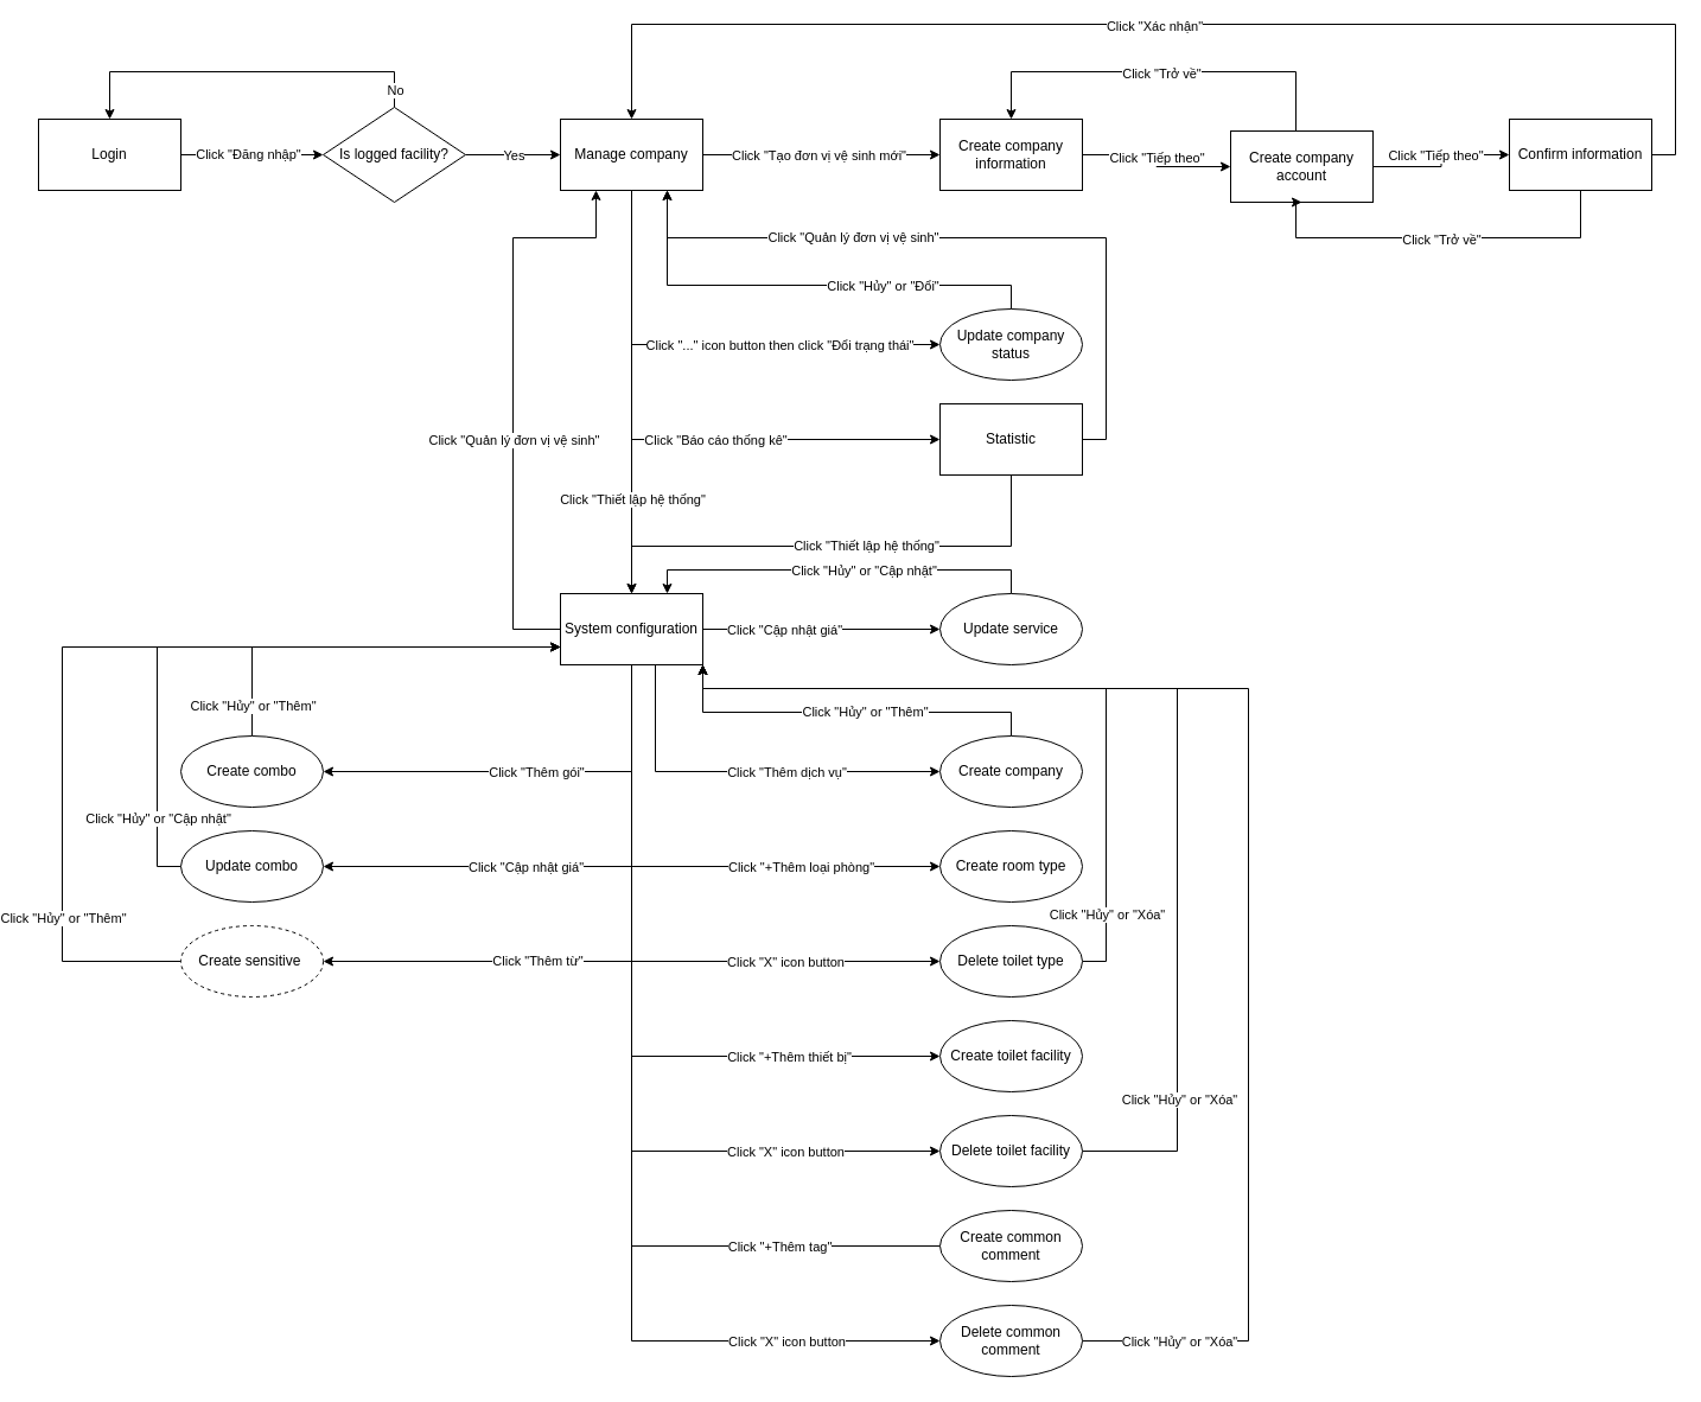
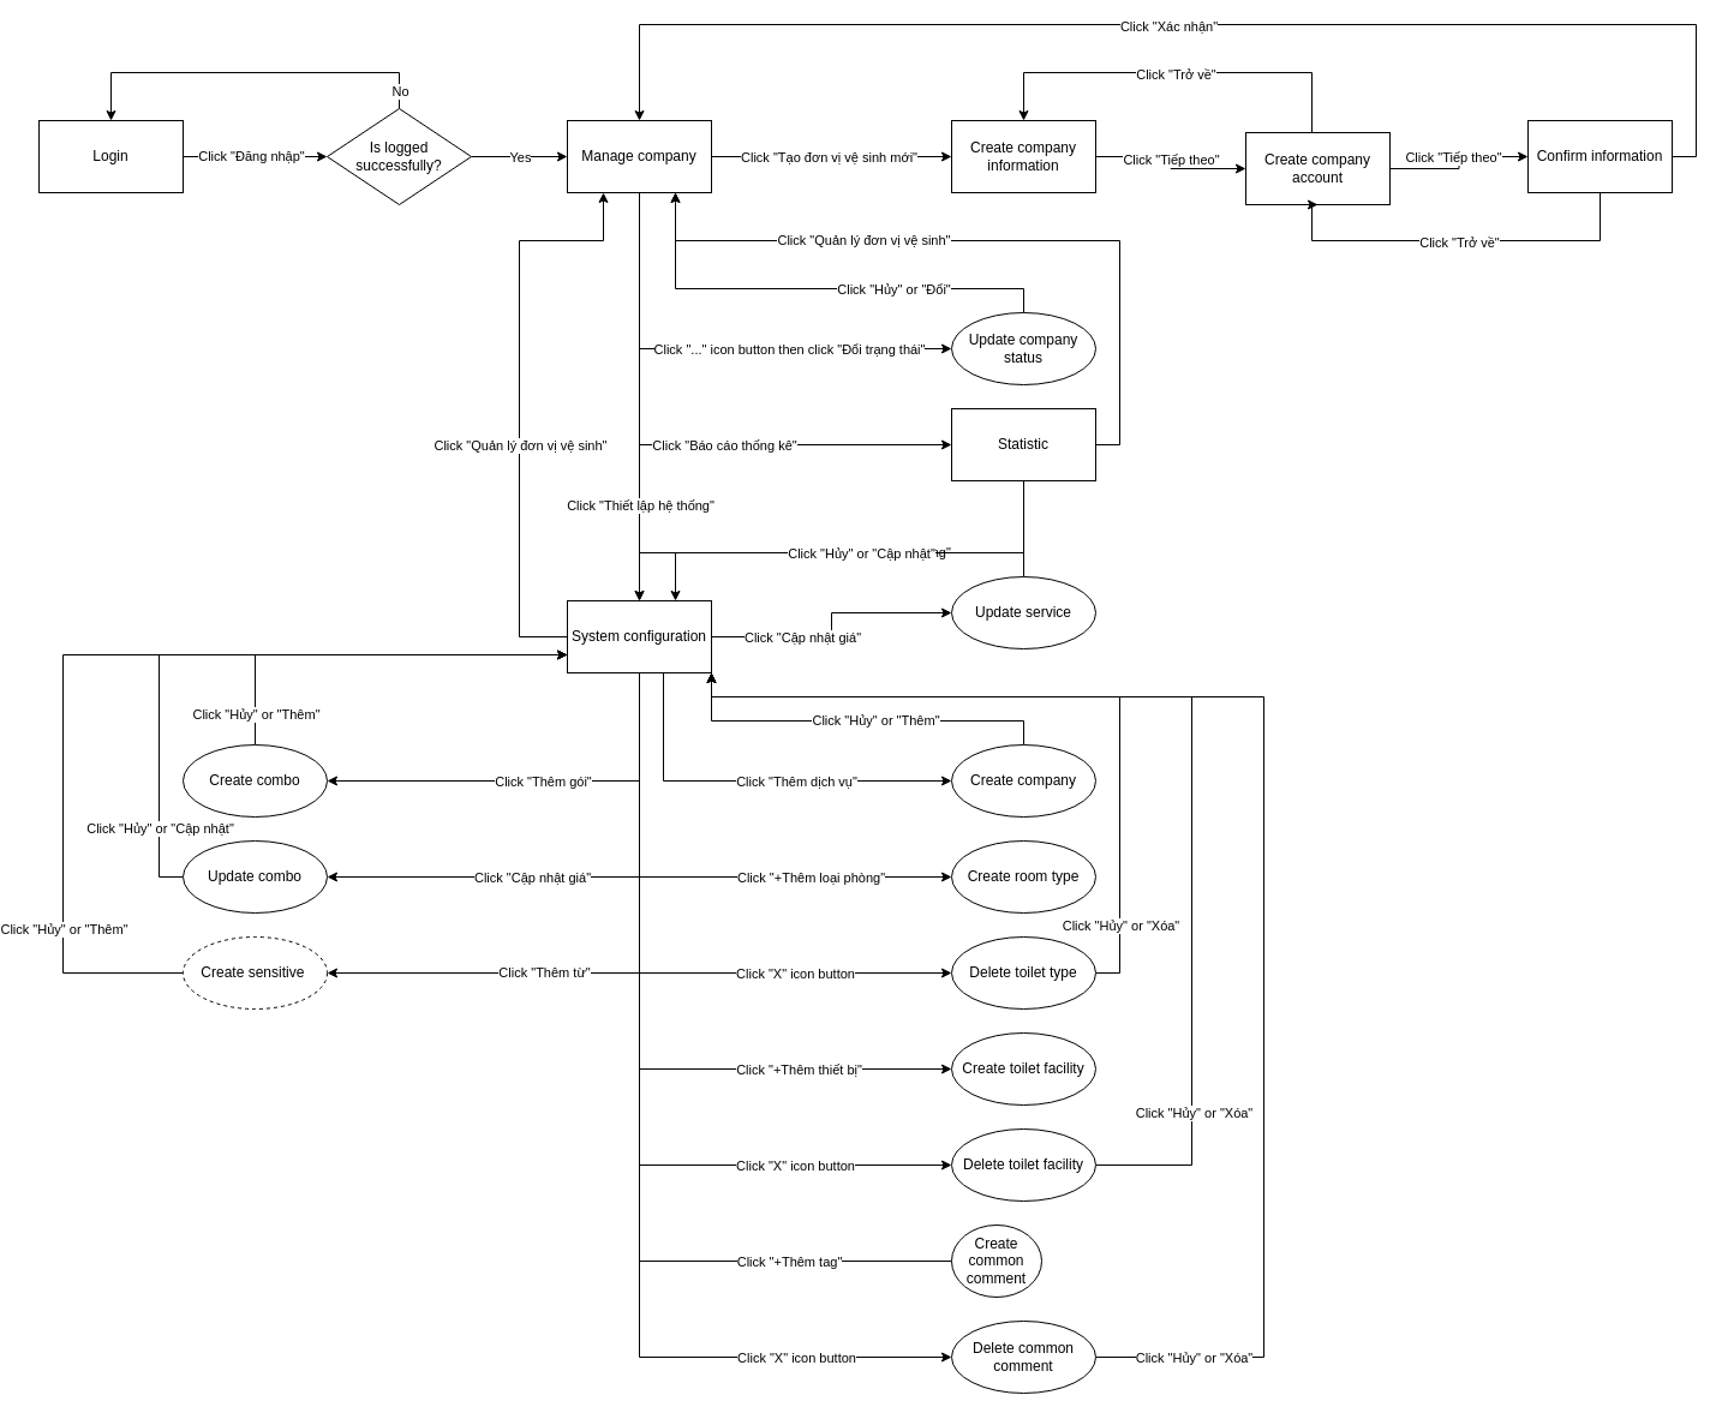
- <mxCell id="9" value="Is logged facility?" style="rhombus;whiteSpace=wrap;html=1;" parent="1" vertex="1"><mxGeometry x="260" y="90" width="120" height="80" as="geometry" /></mxCell>
+ <mxCell id="9" value="Is logged successfully?" style="rhombus;whiteSpace=wrap;html=1;" parent="1" vertex="1"><mxGeometry x="260" y="90" width="120" height="80" as="geometry" /></mxCell>
- <mxCell id="67" value="Update service" style="ellipse;whiteSpace=wrap;html=1;" parent="1" vertex="1"><mxGeometry x="780" y="500" width="120" height="60" as="geometry" /></mxCell>
+ <mxCell id="67" value="Update service" style="ellipse;whiteSpace=wrap;html=1;" parent="1" vertex="1"><mxGeometry x="780" y="480" width="120" height="60" as="geometry" /></mxCell>
- <mxCell id="79" value="Create common comment" style="ellipse;whiteSpace=wrap;html=1;" parent="1" vertex="1"><mxGeometry x="780" y="1020" width="120" height="60" as="geometry" /></mxCell>
+ <mxCell id="79" value="Create common comment" style="ellipse;whiteSpace=wrap;html=1;" parent="1" vertex="1"><mxGeometry x="780" y="1020" width="75" height="60" as="geometry" /></mxCell>
